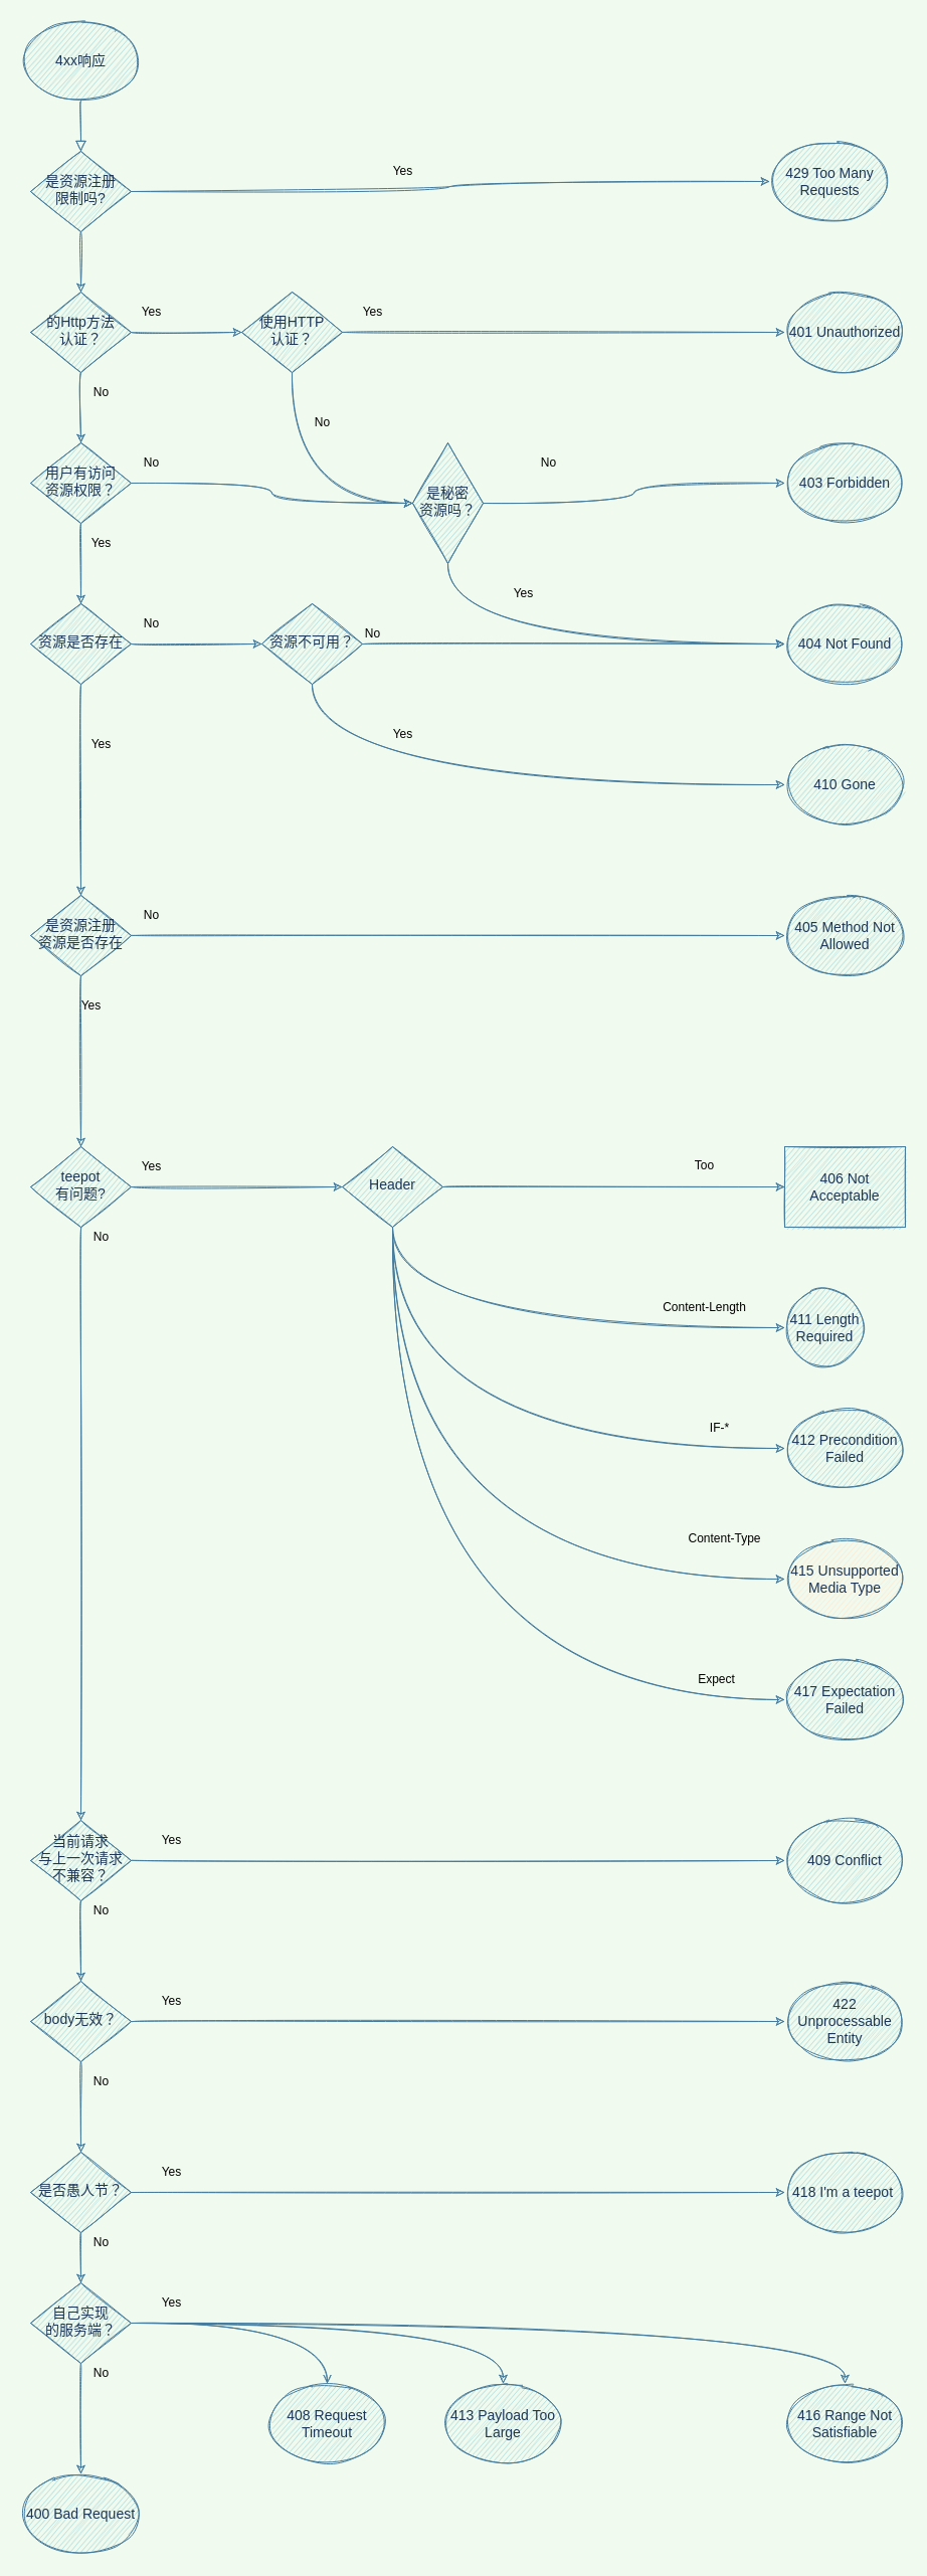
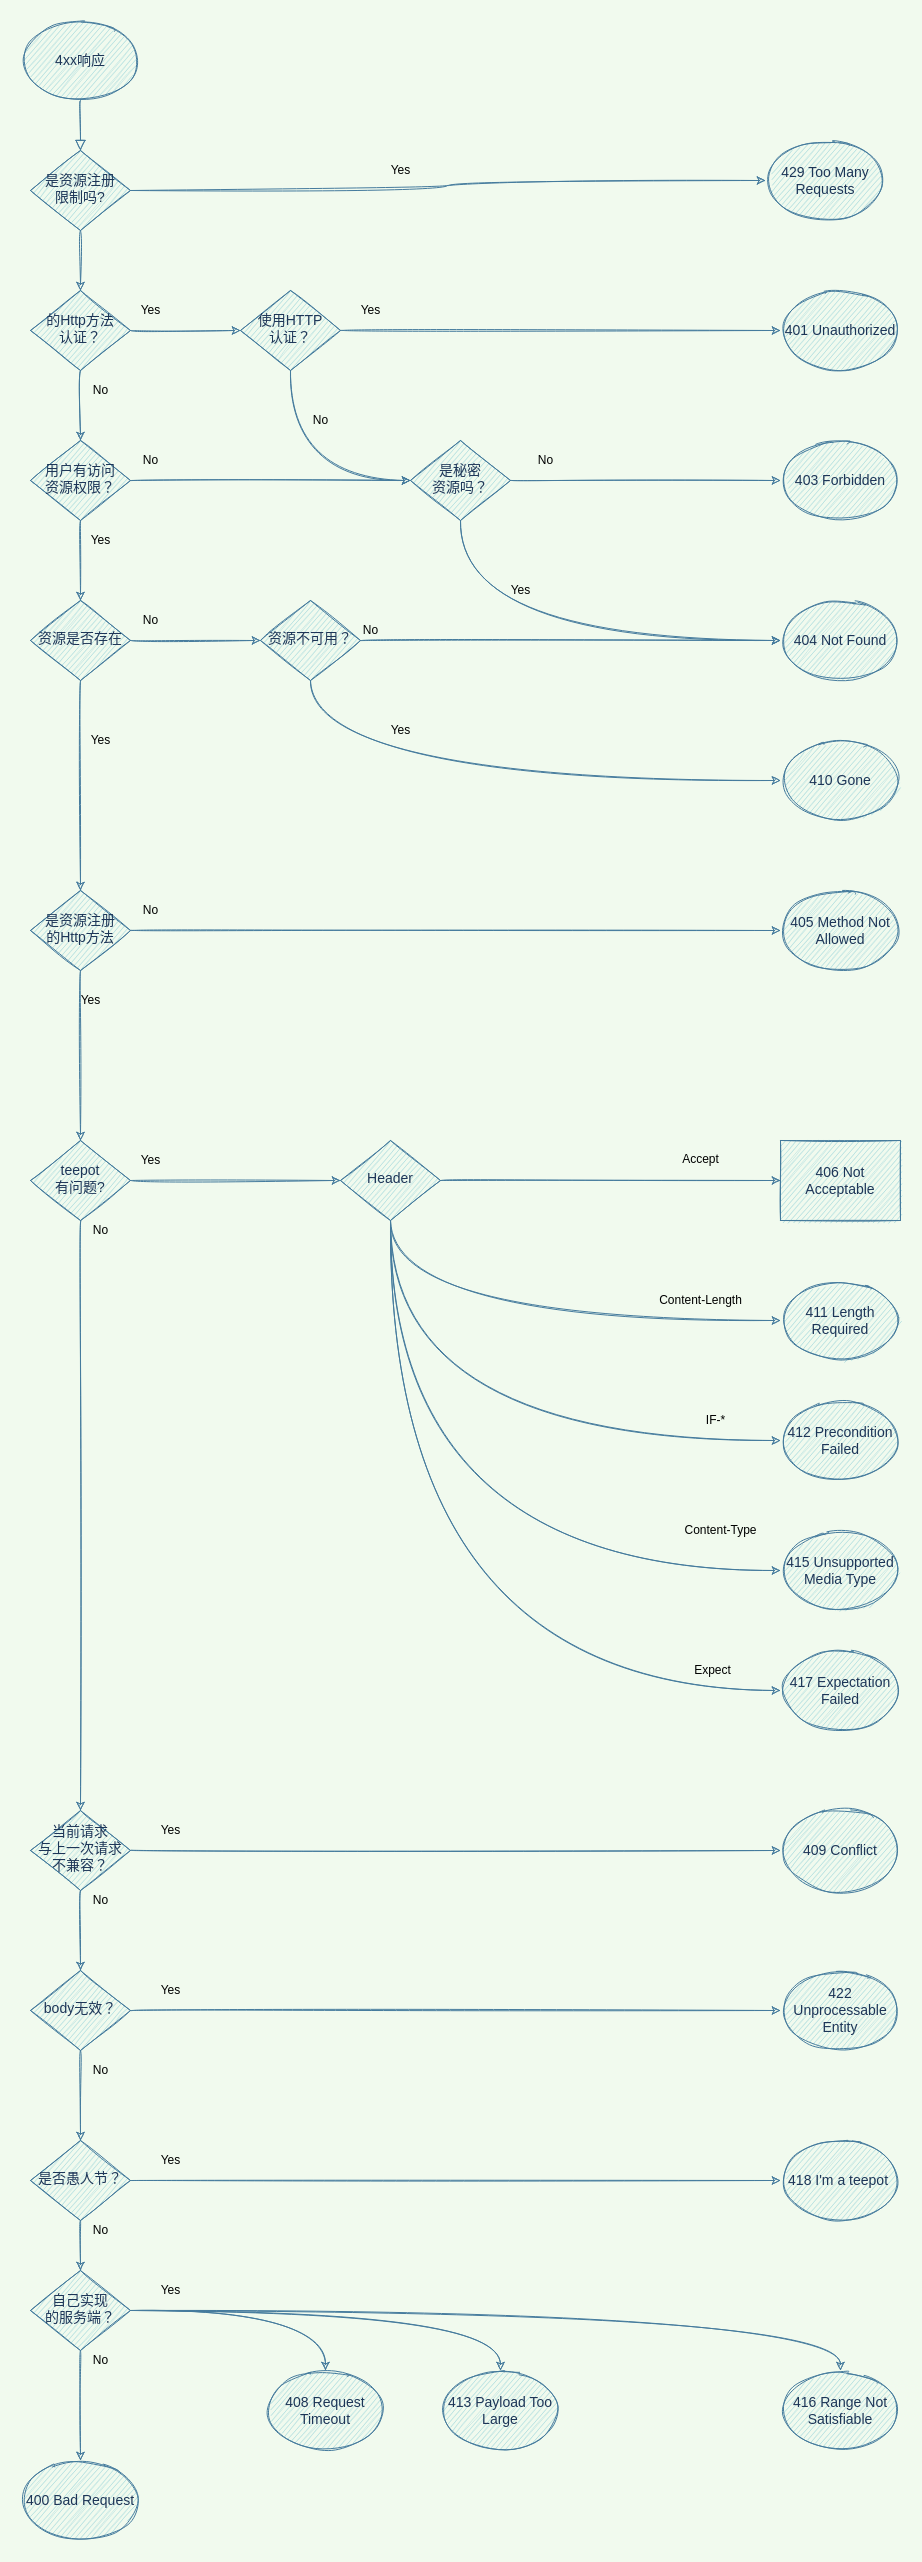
- <mxCell id="21" value="是秘密&lt;br&gt;资源吗？" style="rhombus;whiteSpace=wrap;html=1;shadow=0;fontFamily=Helvetica;fontSize=14;align=center;strokeWidth=1;spacing=6;spacingTop=-4;fillColor=#A8DADC;strokeColor=#457B9D;fontColor=#1D3557;sketch=1;" vertex="1" parent="1"><mxGeometry x="410" y="440" width="70" height="120" as="geometry" /></mxCell>
+ <mxCell id="21" value="是秘密&lt;br&gt;资源吗？" style="rhombus;whiteSpace=wrap;html=1;shadow=0;fontFamily=Helvetica;fontSize=14;align=center;strokeWidth=1;spacing=6;spacingTop=-4;fillColor=#A8DADC;strokeColor=#457B9D;fontColor=#1D3557;sketch=1;" vertex="1" parent="1"><mxGeometry x="410" y="440" width="100" height="80" as="geometry" /></mxCell>
- <mxCell id="44" value="是资源注册&lt;br&gt;资源是否存在" style="rhombus;whiteSpace=wrap;html=1;shadow=0;fontFamily=Helvetica;fontSize=14;align=center;strokeWidth=1;spacing=6;spacingTop=-4;fillColor=#A8DADC;strokeColor=#457B9D;fontColor=#1D3557;sketch=1;" vertex="1" parent="1"><mxGeometry x="30" y="890" width="100" height="80" as="geometry" /></mxCell>
+ <mxCell id="44" value="是资源注册&lt;br&gt;的Http方法" style="rhombus;whiteSpace=wrap;html=1;shadow=0;fontFamily=Helvetica;fontSize=14;align=center;strokeWidth=1;spacing=6;spacingTop=-4;fillColor=#A8DADC;strokeColor=#457B9D;fontColor=#1D3557;sketch=1;" vertex="1" parent="1"><mxGeometry x="30" y="890" width="100" height="80" as="geometry" /></mxCell>
- <mxCell id="57" value="Too" style="text;html=1;align=center;verticalAlign=middle;resizable=0;points=[];autosize=1;" vertex="1" parent="1"><mxGeometry x="675" y="1149" width="50" height="20" as="geometry" /></mxCell>
+ <mxCell id="57" value="Accept" style="text;html=1;align=center;verticalAlign=middle;resizable=0;points=[];autosize=1;" vertex="1" parent="1"><mxGeometry x="675" y="1149" width="50" height="20" as="geometry" /></mxCell>
- <mxCell id="58" value="411 Length Required" style="ellipse;whiteSpace=wrap;html=1;rounded=1;sketch=1;strokeColor=#457B9D;fillColor=#A8DADC;fontColor=#1D3557;fontSize=14;" vertex="1" parent="1"><mxGeometry x="780" y="1280" width="80" height="80" as="geometry" /></mxCell>
+ <mxCell id="58" value="411 Length Required" style="ellipse;whiteSpace=wrap;html=1;rounded=1;sketch=1;strokeColor=#457B9D;fillColor=#A8DADC;fontColor=#1D3557;fontSize=14;" vertex="1" parent="1"><mxGeometry x="780" y="1280" width="120" height="80" as="geometry" /></mxCell>
- <mxCell id="60" value="415 Unsupported Media Type" style="ellipse;whiteSpace=wrap;html=1;rounded=1;sketch=1;strokeColor=#457B9D;fillColor=#ffe6cc;fontColor=#1D3557;fontSize=14;" vertex="1" parent="1"><mxGeometry x="780" y="1530" width="120" height="80" as="geometry" /></mxCell>
+ <mxCell id="60" value="415 Unsupported Media Type" style="ellipse;whiteSpace=wrap;html=1;rounded=1;sketch=1;strokeColor=#457B9D;fillColor=#A8DADC;fontColor=#1D3557;fontSize=14;" vertex="1" parent="1"><mxGeometry x="780" y="1530" width="120" height="80" as="geometry" /></mxCell>
- <mxCell id="87" style="edgeStyle=orthogonalEdgeStyle;curved=1;sketch=1;orthogonalLoop=1;jettySize=auto;html=1;exitX=1;exitY=0.5;exitDx=0;exitDy=0;entryX=0.5;entryY=0;entryDx=0;entryDy=0;strokeColor=#457B9D;endArrow=open;" edge="1" parent="1" source="89" target="93"><mxGeometry relative="1" as="geometry" /></mxCell>
+ <mxCell id="87" style="edgeStyle=orthogonalEdgeStyle;curved=1;sketch=1;orthogonalLoop=1;jettySize=auto;html=1;exitX=1;exitY=0.5;exitDx=0;exitDy=0;entryX=0.5;entryY=0;entryDx=0;entryDy=0;strokeColor=#457B9D;" edge="1" parent="1" source="89" target="93"><mxGeometry relative="1" as="geometry" /></mxCell>
